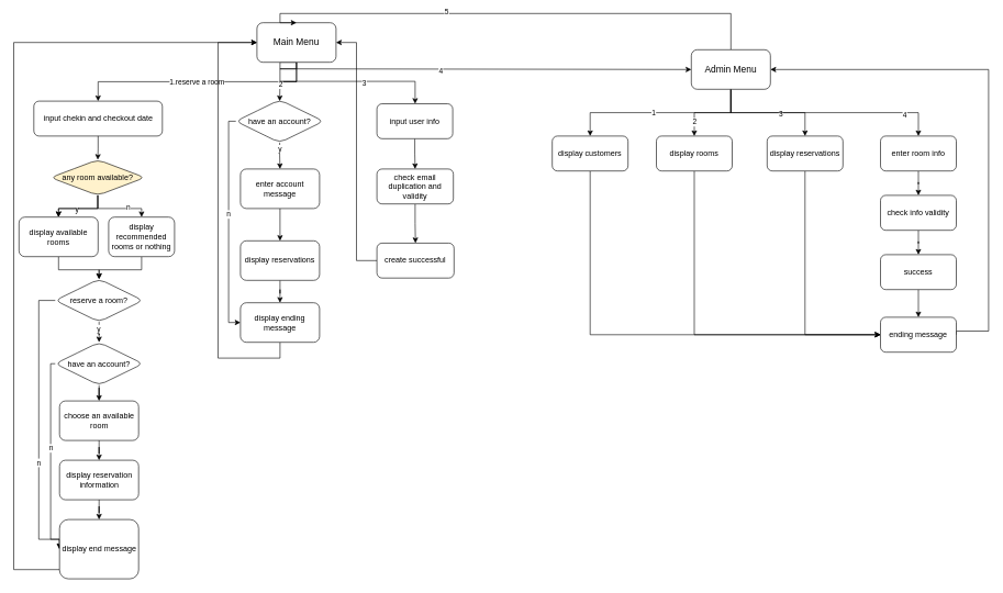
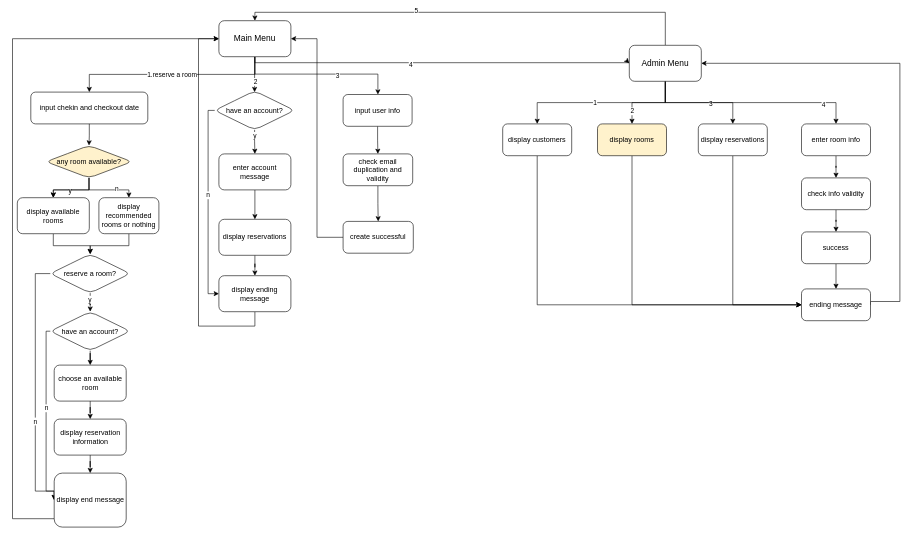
- <mxCell id="10" value="&lt;font style=&quot;font-size: 14px;&quot;&gt;Main Menu&lt;/font&gt;" style="rounded=1;whiteSpace=wrap;html=1;" vertex="1" parent="1"><mxGeometry x="389" y="34" width="120" height="60" as="geometry" /></mxCell>
+ <mxCell id="10" value="&lt;font style=&quot;font-size: 14px;&quot;&gt;Main Menu&lt;/font&gt;" style="rounded=1;whiteSpace=wrap;html=1;" vertex="1" parent="1"><mxGeometry x="364" y="34" width="120" height="60" as="geometry" /></mxCell>
- <mxCell id="69" value="display rooms" style="rounded=1;whiteSpace=wrap;html=1;" vertex="1" parent="1"><mxGeometry x="995" y="206" width="115" height="53" as="geometry" /></mxCell>
+ <mxCell id="69" value="display rooms" style="rounded=1;whiteSpace=wrap;html=1;fillColor=#fff2cc;" vertex="1" parent="1"><mxGeometry x="995" y="206" width="115" height="53" as="geometry" /></mxCell>
